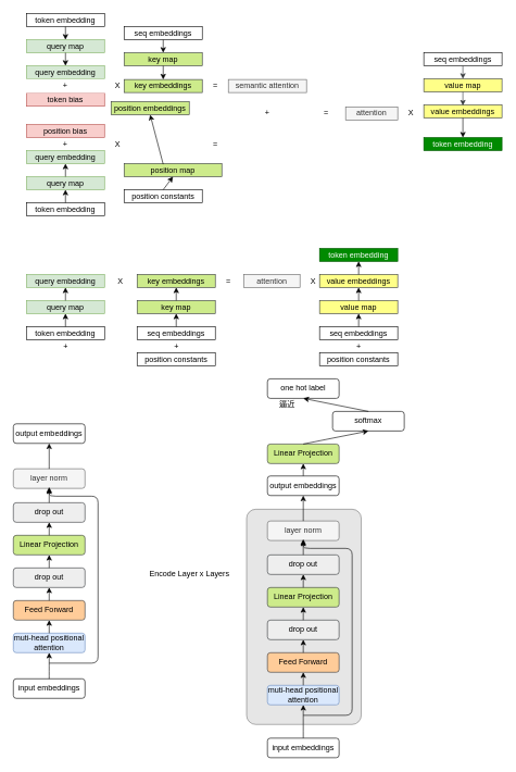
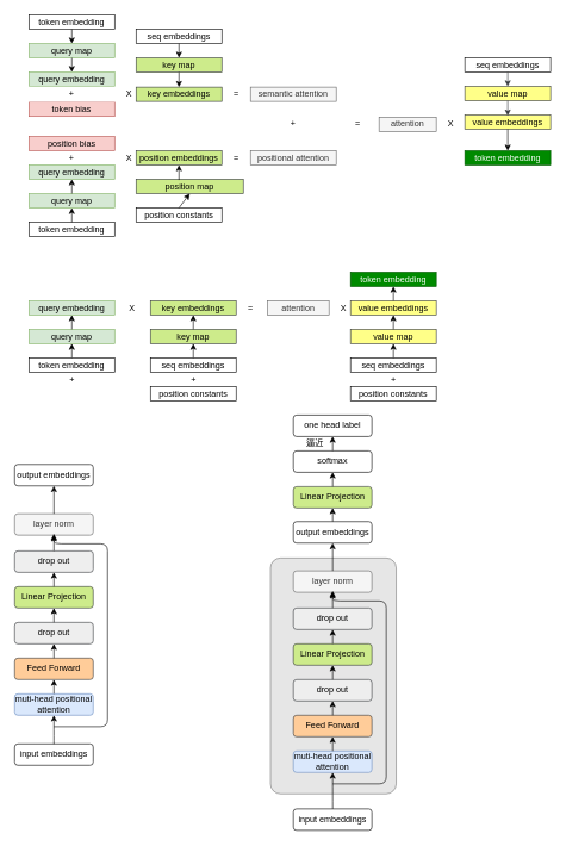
- <mxCell id="42" value="position embeddings" style="rounded=0;whiteSpace=wrap;html=1;fillColor=#cdeb8b;strokeColor=#36393d;" vertex="1" parent="32"><mxGeometry x="130" y="135" width="120" height="20" as="geometry" /></mxCell>
+ <mxCell id="42" value="position embeddings" style="rounded=0;whiteSpace=wrap;html=1;fillColor=#cdeb8b;strokeColor=#36393d;" vertex="1" parent="32"><mxGeometry x="150" y="190" width="120" height="20" as="geometry" /></mxCell>
+ <mxCell id="46" value="positional attention" style="rounded=0;whiteSpace=wrap;html=1;fillColor=#f5f5f5;strokeColor=#666666;fontColor=#333333;" vertex="1" parent="32"><mxGeometry x="310" y="190" width="120" height="20" as="geometry" /></mxCell>
- <mxCell id="116" value="one hot label" style="rounded=1;whiteSpace=wrap;html=1;fontColor=#000000;" vertex="1" parent="1"><mxGeometry x="410" y="580" width="110" height="30" as="geometry" /></mxCell>
+ <mxCell id="116" value="one head label" style="rounded=1;whiteSpace=wrap;html=1;fontColor=#000000;" vertex="1" parent="1"><mxGeometry x="410" y="580" width="110" height="30" as="geometry" /></mxCell>
- <mxCell id="114" value="softmax" style="rounded=1;whiteSpace=wrap;html=1;fontColor=#000000;" vertex="1" parent="1"><mxGeometry x="510" y="630" width="110" height="30" as="geometry" /></mxCell>
+ <mxCell id="114" value="softmax" style="rounded=1;whiteSpace=wrap;html=1;fontColor=#000000;" vertex="1" parent="1"><mxGeometry x="410" y="630" width="110" height="30" as="geometry" /></mxCell>
- <mxCell id="113" value="Encode Layer x Layers" style="text;html=1;resizable=0;autosize=1;align=center;verticalAlign=middle;points=[];fillColor=none;strokeColor=none;rounded=0;fontColor=#000000;" vertex="1" parent="1"><mxGeometry x="220" y="870" width="140" height="20" as="geometry" /></mxCell>
